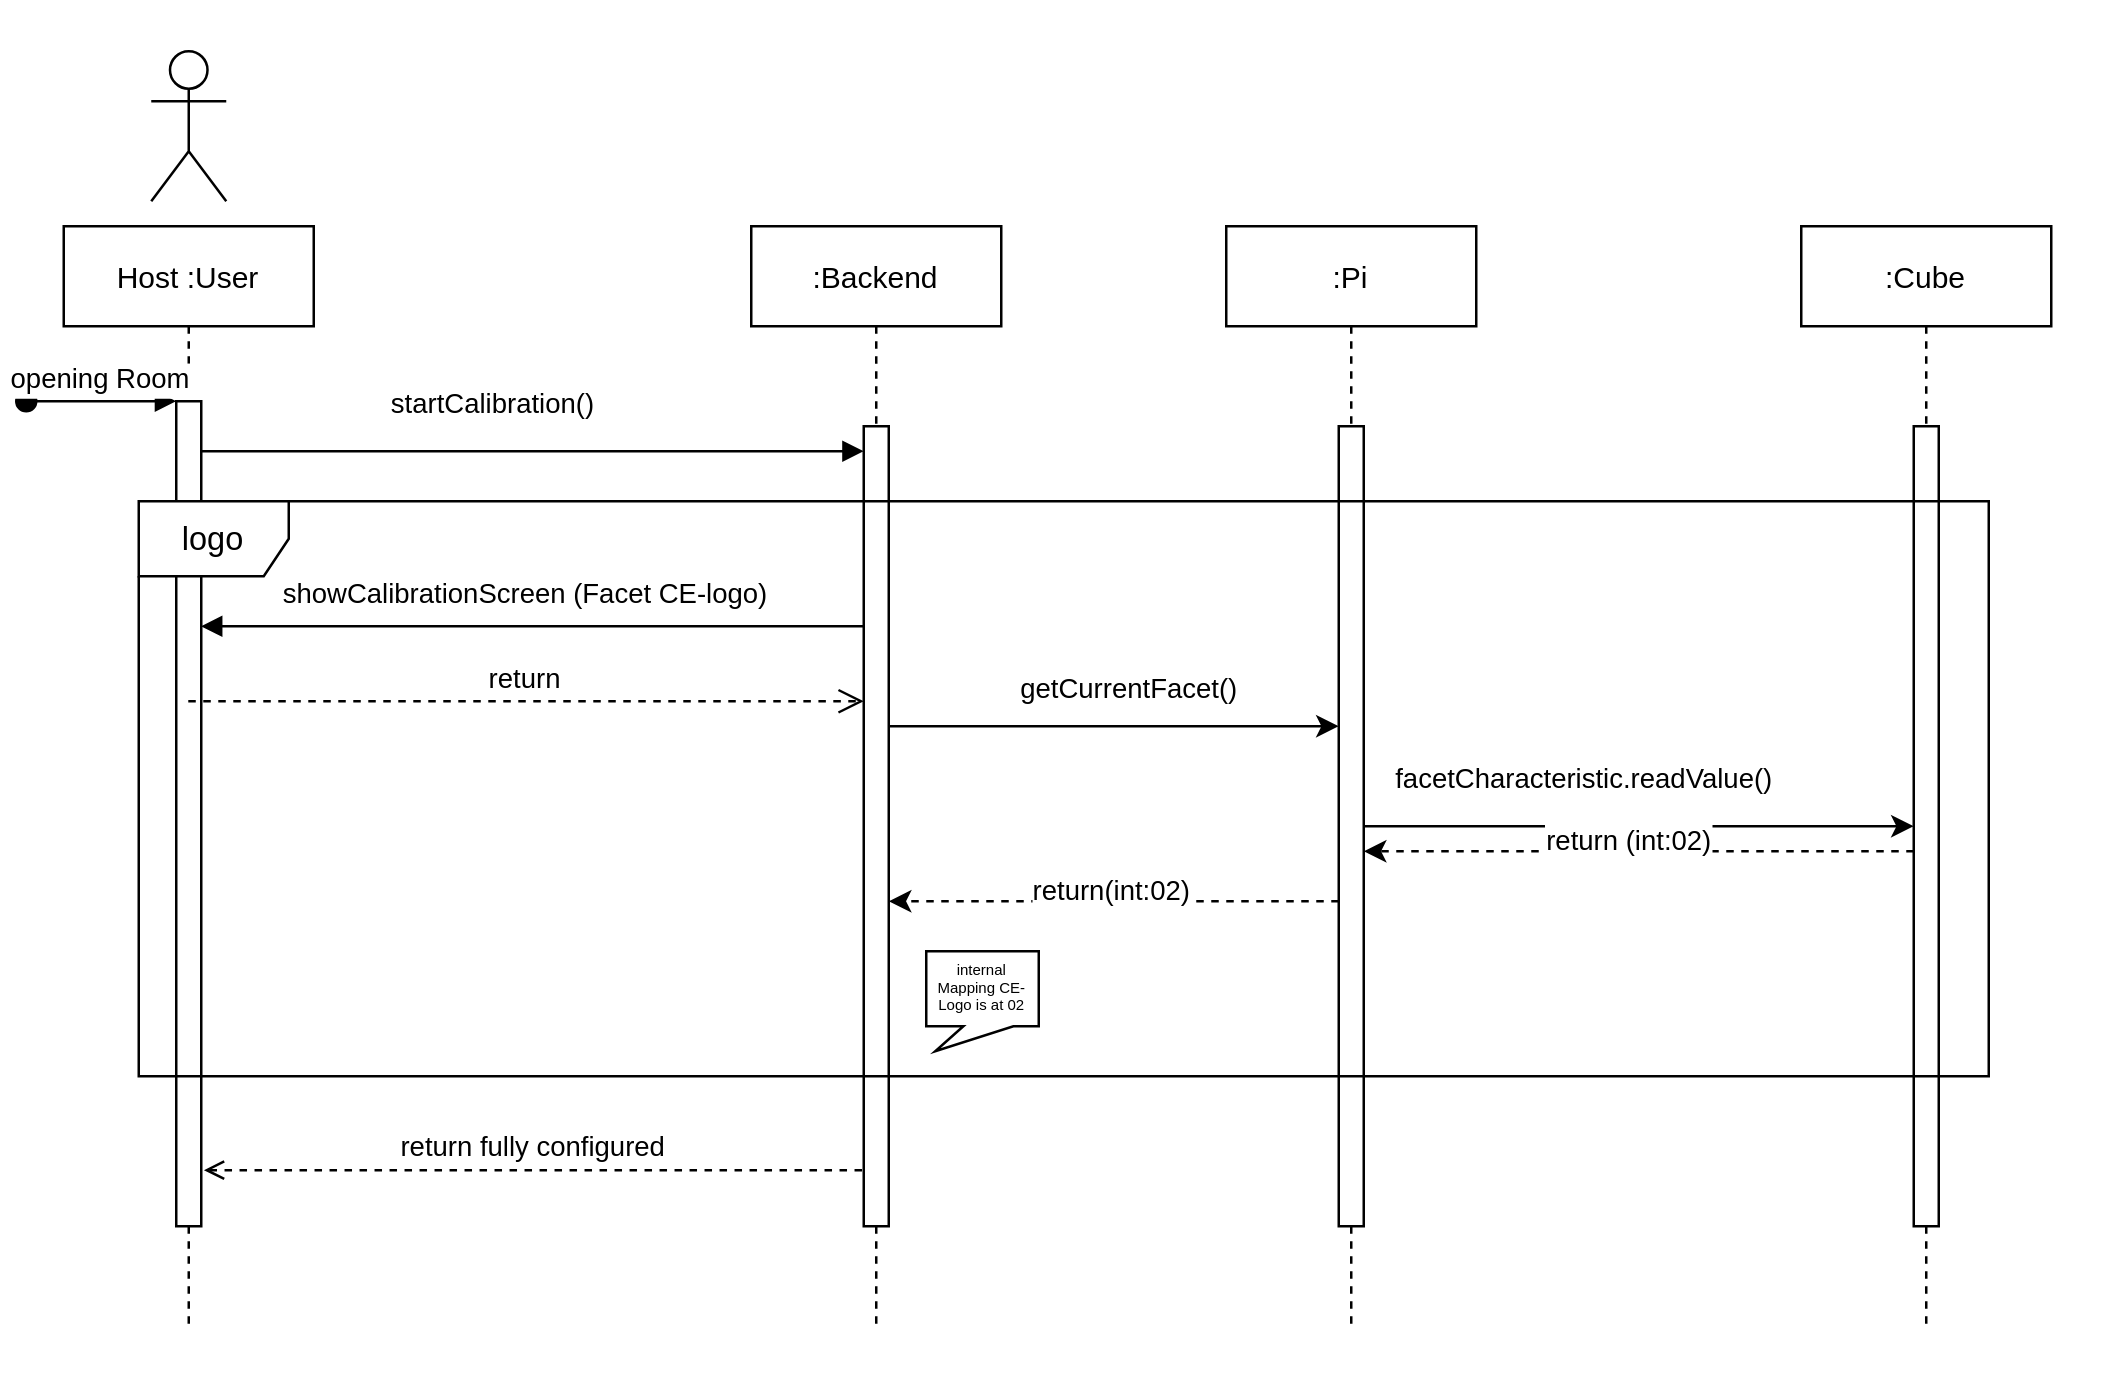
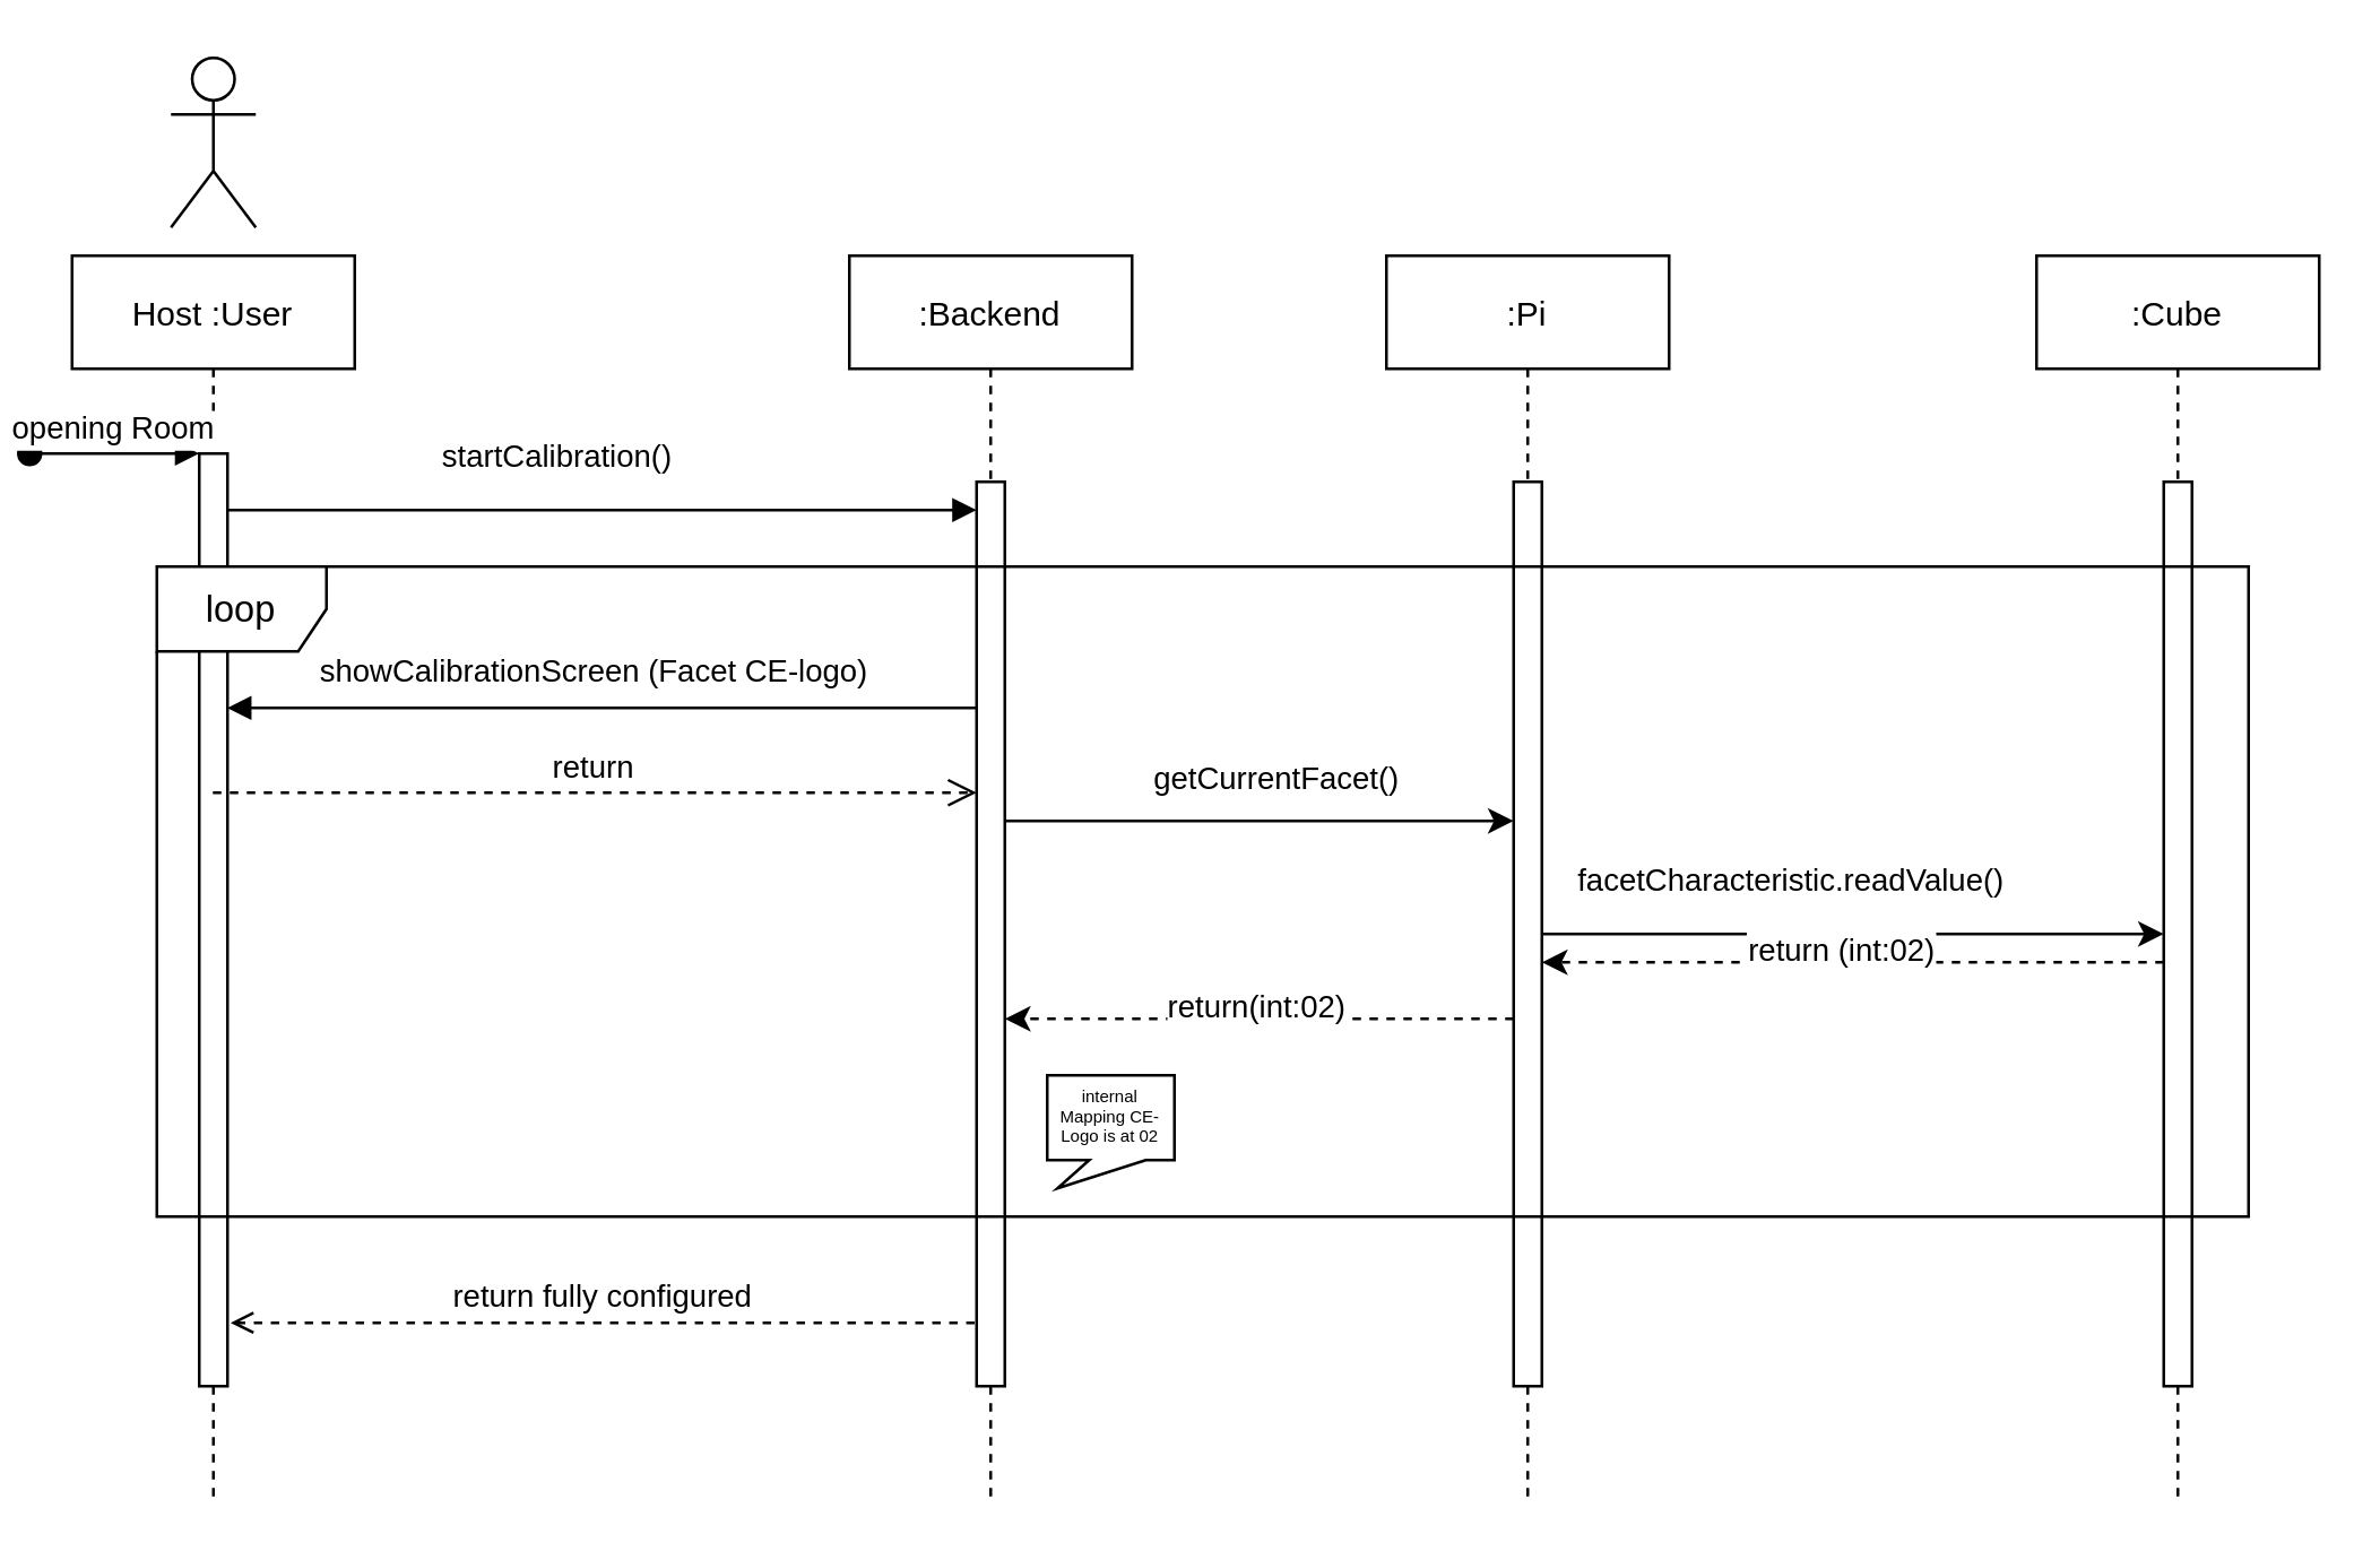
- <mxCell id="25" value="&lt;font style=&quot;font-size: 13px&quot;&gt;logo&lt;/font&gt;" style="shape=umlFrame;whiteSpace=wrap;html=1;fontSize=6;" vertex="1" parent="1"><mxGeometry x="50" y="200" width="740" height="230" as="geometry" /></mxCell>
+ <mxCell id="25" value="&lt;font style=&quot;font-size: 13px&quot;&gt;loop&lt;/font&gt;" style="shape=umlFrame;whiteSpace=wrap;html=1;fontSize=6;" vertex="1" parent="1"><mxGeometry x="50" y="200" width="740" height="230" as="geometry" /></mxCell>
